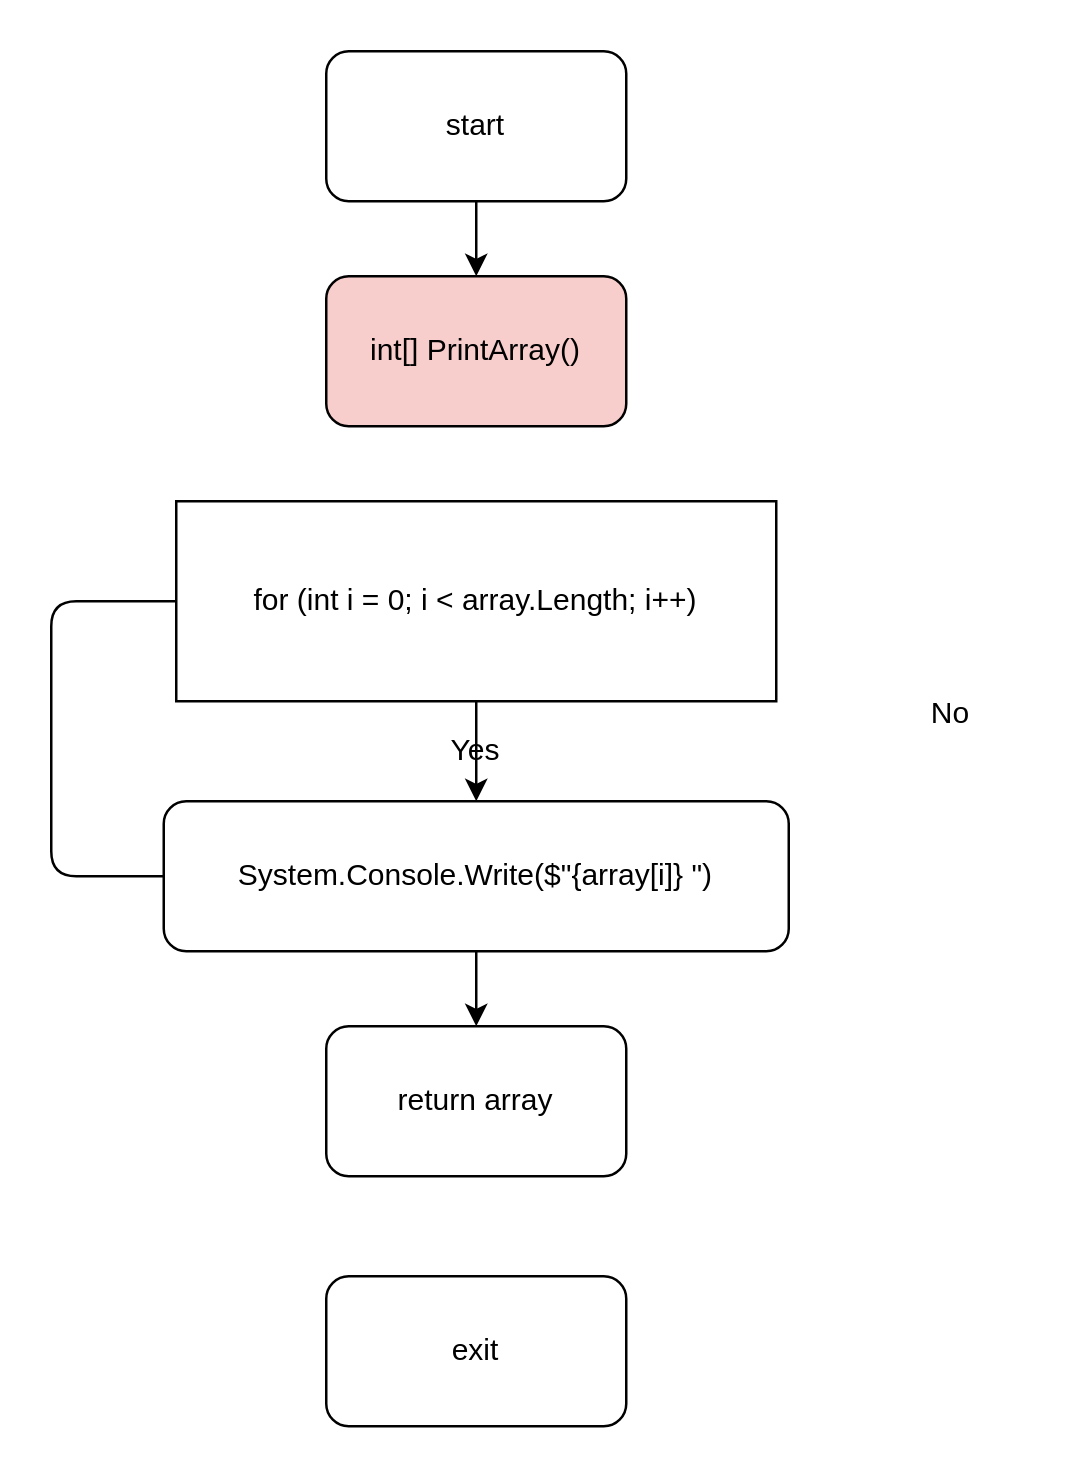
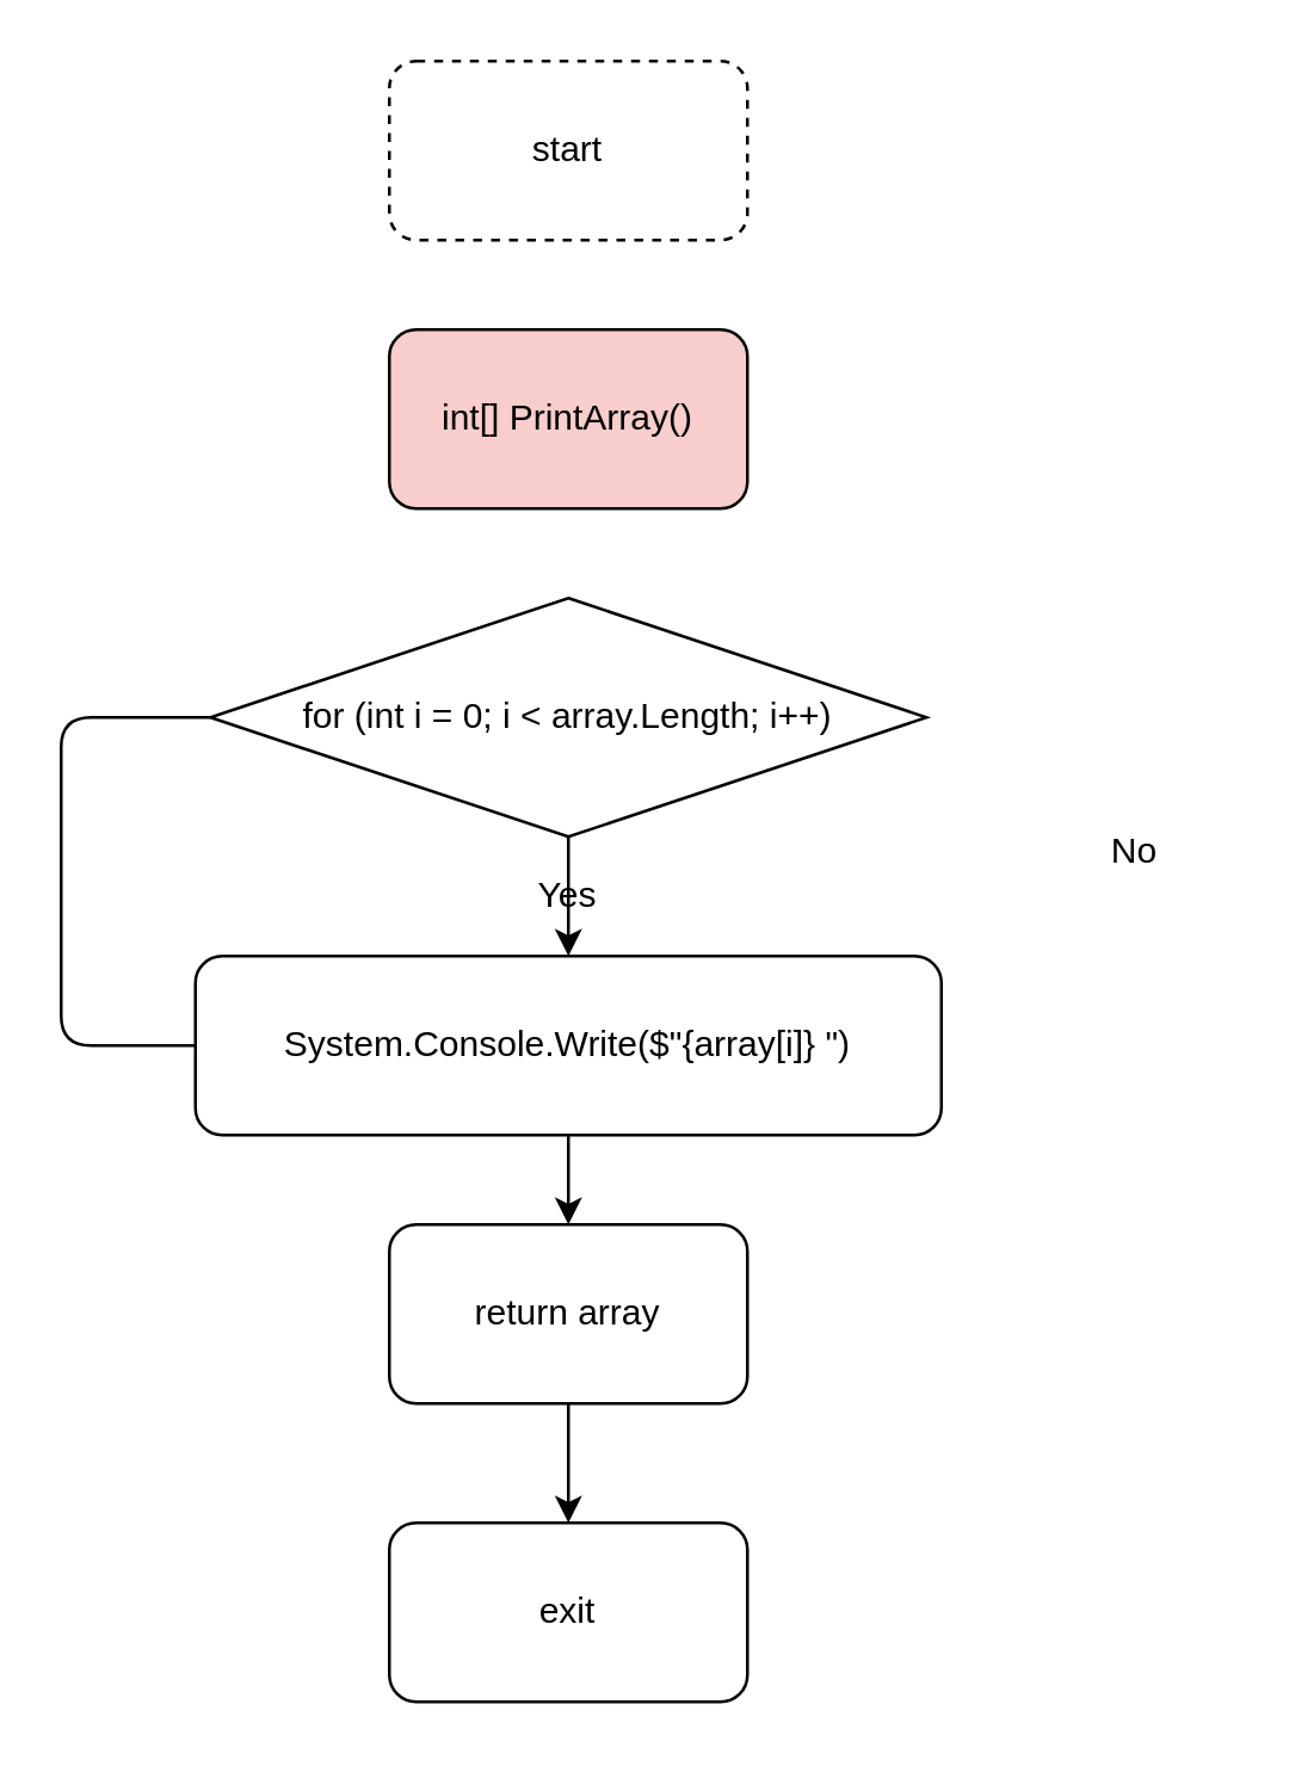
- <mxCell id="3" value="start" style="rounded=1;whiteSpace=wrap;html=1;" parent="1" vertex="1"><mxGeometry x="130" y="20" width="120" height="60" as="geometry" /></mxCell>
+ <mxCell id="3" value="start" style="rounded=1;whiteSpace=wrap;html=1;dashed=1;" parent="1" vertex="1"><mxGeometry x="130" y="20" width="120" height="60" as="geometry" /></mxCell>
- <mxCell id="2" style="edgeStyle=none;html=1;exitX=0.5;exitY=1;exitDx=0;exitDy=0;entryX=0.5;entryY=0;entryDx=0;entryDy=0;" parent="1" source="3" target="5" edge="1"><mxGeometry relative="1" as="geometry" /></mxCell>
- <mxCell id="7" value="for (int i = 0; i &amp;lt; array.Length; i++)" style="whiteSpace=wrap;html=1;rounded=0;" parent="1" vertex="1"><mxGeometry x="70" y="200" width="240" height="80" as="geometry" /></mxCell>
+ <mxCell id="7" value="for (int i = 0; i &amp;lt; array.Length; i++)" style="rhombus;whiteSpace=wrap;html=1;" parent="1" vertex="1"><mxGeometry x="70" y="200" width="240" height="80" as="geometry" /></mxCell>
+ <mxCell id="10" style="edgeStyle=none;html=1;exitX=0.5;exitY=1;exitDx=0;exitDy=0;entryX=0.5;entryY=0;entryDx=0;entryDy=0;" parent="1" source="11" target="4" edge="1"><mxGeometry relative="1" as="geometry" /></mxCell>
